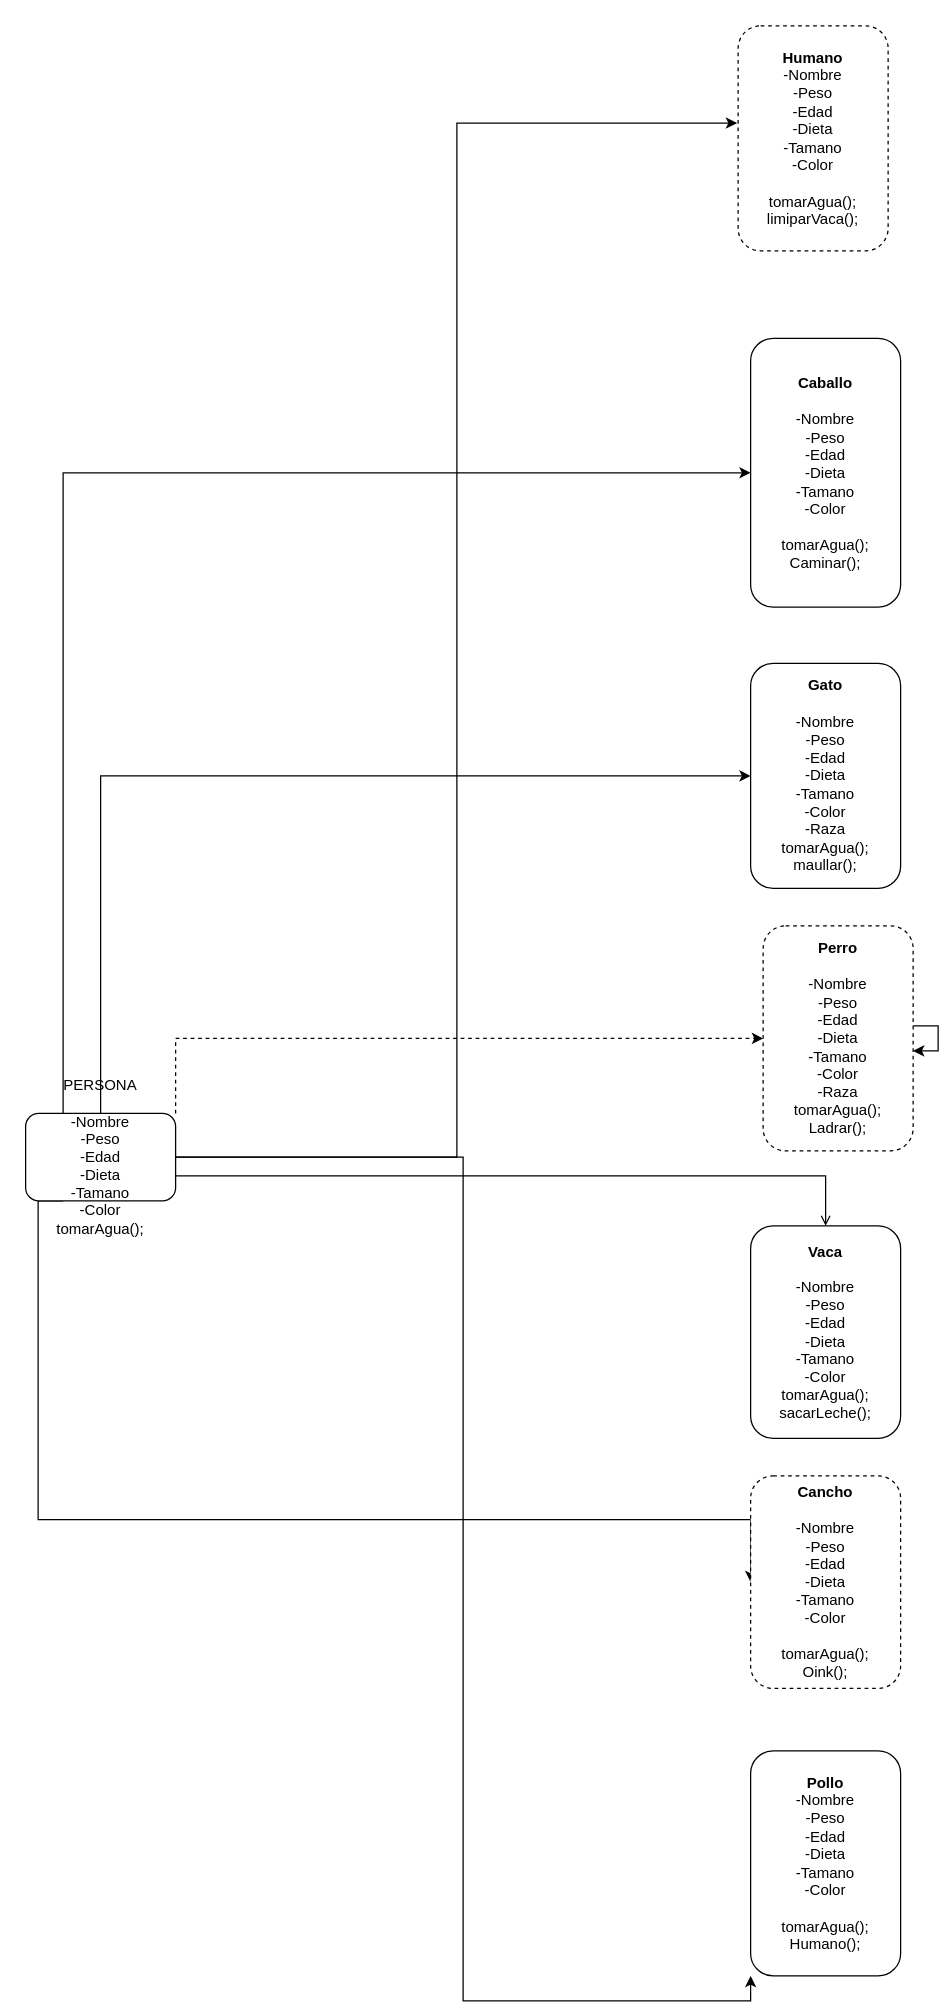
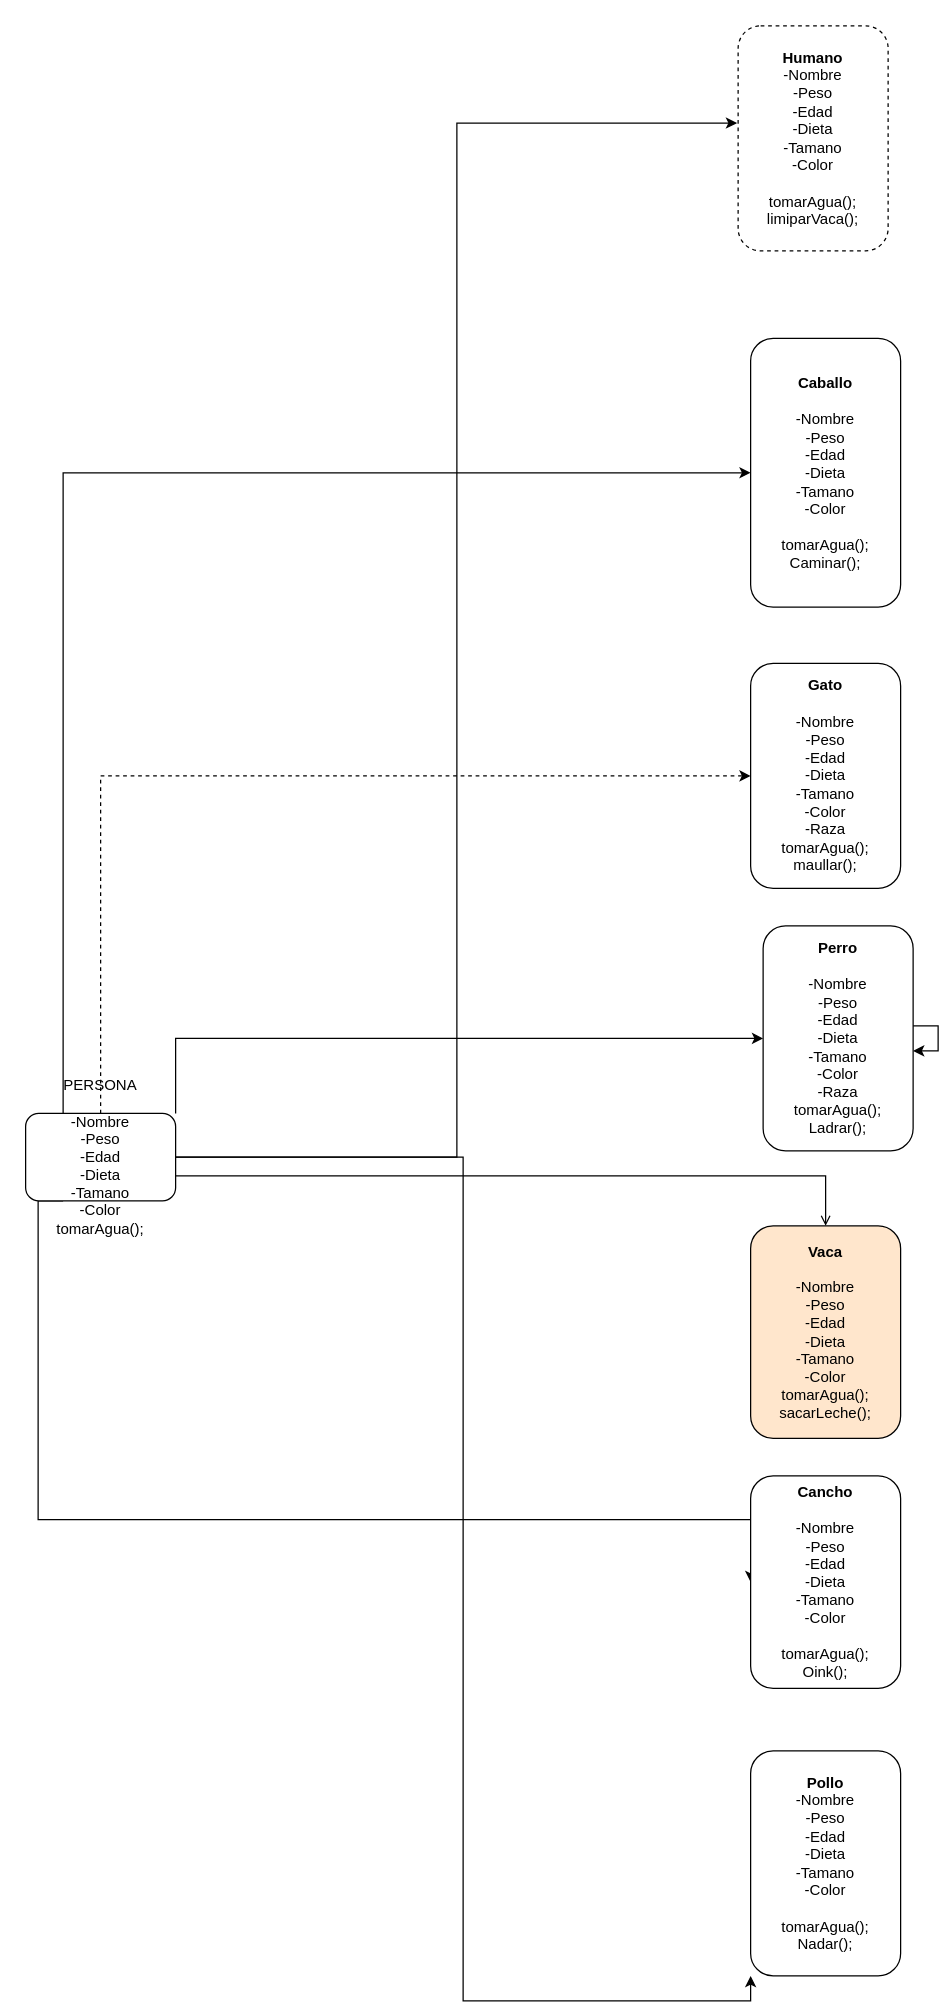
- <mxCell id="4" style="edgeStyle=orthogonalEdgeStyle;rounded=0;orthogonalLoop=1;jettySize=auto;html=1;exitX=0.5;exitY=0;exitDx=0;exitDy=0;entryX=0;entryY=0.5;entryDx=0;entryDy=0;" edge="1" parent="1" source="9" target="12"><mxGeometry relative="1" as="geometry" /></mxCell>
+ <mxCell id="4" style="edgeStyle=orthogonalEdgeStyle;rounded=0;orthogonalLoop=1;jettySize=auto;html=1;exitX=0.5;exitY=0;exitDx=0;exitDy=0;entryX=0;entryY=0.5;entryDx=0;entryDy=0;dashed=1;" edge="1" parent="1" source="9" target="12"><mxGeometry relative="1" as="geometry" /></mxCell>
- <mxCell id="3" style="edgeStyle=orthogonalEdgeStyle;rounded=0;orthogonalLoop=1;jettySize=auto;html=1;exitX=1;exitY=0;exitDx=0;exitDy=0;entryX=0;entryY=0.5;entryDx=0;entryDy=0;dashed=1;" edge="1" parent="1" source="9" target="11"><mxGeometry relative="1" as="geometry" /></mxCell>
+ <mxCell id="3" style="edgeStyle=orthogonalEdgeStyle;rounded=0;orthogonalLoop=1;jettySize=auto;html=1;exitX=1;exitY=0;exitDx=0;exitDy=0;entryX=0;entryY=0.5;entryDx=0;entryDy=0;" edge="1" parent="1" source="9" target="11"><mxGeometry relative="1" as="geometry" /></mxCell>
- <mxCell id="11" value="&lt;b&gt;Perro&lt;br&gt;&lt;/b&gt;&lt;br&gt;-Nombre&lt;br&gt;-Peso&lt;br&gt;-Edad&lt;br&gt;-Dieta&lt;br&gt;-Tamano&lt;br&gt;-Color&lt;br&gt;-Raza&lt;br&gt;tomarAgua();&lt;br&gt;Ladrar();" style="rounded=1;whiteSpace=wrap;html=1;dashed=1;" vertex="1" parent="1"><mxGeometry x="610" y="740" width="120" height="180" as="geometry" /></mxCell>
+ <mxCell id="11" value="&lt;b&gt;Perro&lt;br&gt;&lt;/b&gt;&lt;br&gt;-Nombre&lt;br&gt;-Peso&lt;br&gt;-Edad&lt;br&gt;-Dieta&lt;br&gt;-Tamano&lt;br&gt;-Color&lt;br&gt;-Raza&lt;br&gt;tomarAgua();&lt;br&gt;Ladrar();" style="rounded=1;whiteSpace=wrap;html=1;" vertex="1" parent="1"><mxGeometry x="610" y="740" width="120" height="180" as="geometry" /></mxCell>
- <mxCell id="10" value="&lt;b&gt;Vaca&lt;/b&gt;&lt;br&gt;&lt;br&gt;-Nombre&lt;br&gt;-Peso&lt;br&gt;-Edad&lt;br&gt;-Dieta&lt;br&gt;-Tamano&lt;br&gt;-Color&lt;br&gt;tomarAgua();&lt;br&gt;sacarLeche();" style="rounded=1;whiteSpace=wrap;html=1;" vertex="1" parent="1"><mxGeometry x="600" y="980" width="120" height="170" as="geometry" /></mxCell>
+ <mxCell id="10" value="&lt;b&gt;Vaca&lt;/b&gt;&lt;br&gt;&lt;br&gt;-Nombre&lt;br&gt;-Peso&lt;br&gt;-Edad&lt;br&gt;-Dieta&lt;br&gt;-Tamano&lt;br&gt;-Color&lt;br&gt;tomarAgua();&lt;br&gt;sacarLeche();" style="rounded=1;whiteSpace=wrap;html=1;fillColor=#ffe6cc;" vertex="1" parent="1"><mxGeometry x="600" y="980" width="120" height="170" as="geometry" /></mxCell>
- <mxCell id="14" value="&lt;b&gt;Cancho&lt;/b&gt;&lt;br&gt;&lt;br&gt;-Nombre&lt;br&gt;-Peso&lt;br&gt;-Edad&lt;br&gt;-Dieta&lt;br&gt;-Tamano&lt;br&gt;-Color&lt;br&gt;&lt;br&gt;tomarAgua();&lt;br&gt;Oink();" style="rounded=1;whiteSpace=wrap;html=1;dashed=1;" vertex="1" parent="1"><mxGeometry x="600" y="1180" width="120" height="170" as="geometry" /></mxCell>
+ <mxCell id="14" value="&lt;b&gt;Cancho&lt;/b&gt;&lt;br&gt;&lt;br&gt;-Nombre&lt;br&gt;-Peso&lt;br&gt;-Edad&lt;br&gt;-Dieta&lt;br&gt;-Tamano&lt;br&gt;-Color&lt;br&gt;&lt;br&gt;tomarAgua();&lt;br&gt;Oink();" style="rounded=1;whiteSpace=wrap;html=1;" vertex="1" parent="1"><mxGeometry x="600" y="1180" width="120" height="170" as="geometry" /></mxCell>
- <mxCell id="15" value="&lt;b&gt;Pollo&lt;/b&gt;&lt;br&gt;-Nombre&lt;br&gt;-Peso&lt;br&gt;-Edad&lt;br&gt;-Dieta&lt;br&gt;-Tamano&lt;br&gt;-Color&lt;br&gt;&lt;br&gt;tomarAgua();&lt;br&gt;Humano();" style="rounded=1;whiteSpace=wrap;html=1;" vertex="1" parent="1"><mxGeometry x="600" y="1400" width="120" height="180" as="geometry" /></mxCell>
+ <mxCell id="15" value="&lt;b&gt;Pollo&lt;/b&gt;&lt;br&gt;-Nombre&lt;br&gt;-Peso&lt;br&gt;-Edad&lt;br&gt;-Dieta&lt;br&gt;-Tamano&lt;br&gt;-Color&lt;br&gt;&lt;br&gt;tomarAgua();&lt;br&gt;Nadar();" style="rounded=1;whiteSpace=wrap;html=1;" vertex="1" parent="1"><mxGeometry x="600" y="1400" width="120" height="180" as="geometry" /></mxCell>
